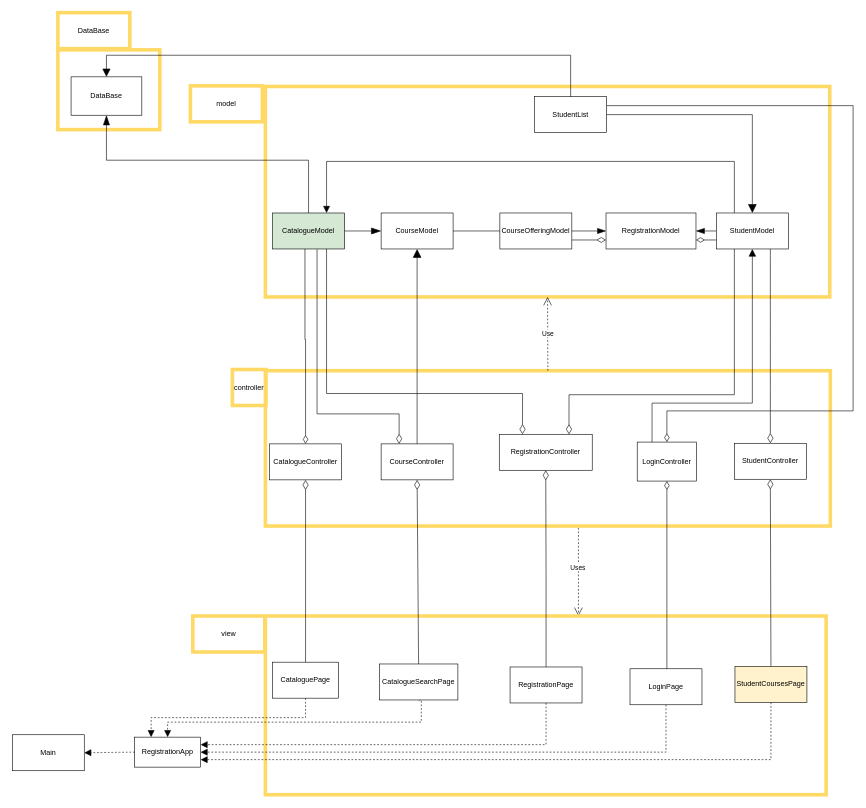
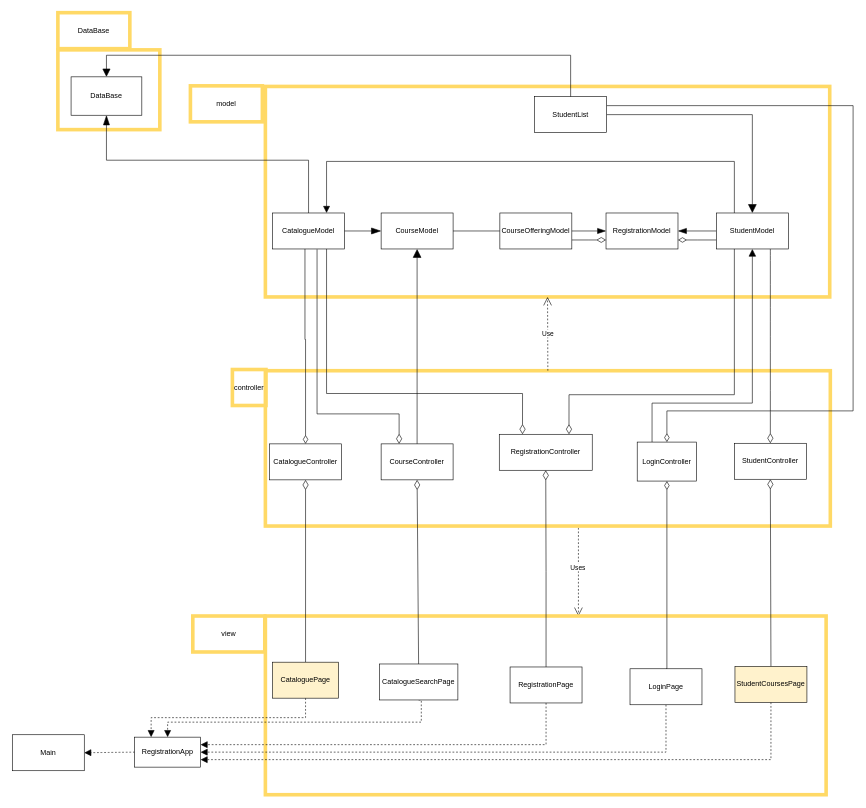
- <mxCell id="15" value="CatalogueModel" style="rounded=0;whiteSpace=wrap;html=1;fillColor=#d5e8d4;" parent="1" vertex="1"><mxGeometry x="454" y="354" width="120" height="60" as="geometry" /></mxCell>
+ <mxCell id="15" value="CatalogueModel" style="rounded=0;whiteSpace=wrap;html=1;" parent="1" vertex="1"><mxGeometry x="454" y="354" width="120" height="60" as="geometry" /></mxCell>
- <mxCell id="48" value="RegistrationModel" style="rounded=0;whiteSpace=wrap;html=1;" parent="1" vertex="1"><mxGeometry x="1010" y="354" width="150" height="60" as="geometry" /></mxCell>
+ <mxCell id="48" value="RegistrationModel" style="rounded=0;whiteSpace=wrap;html=1;" parent="1" vertex="1"><mxGeometry x="1010" y="354" width="120" height="60" as="geometry" /></mxCell>
- <mxCell id="32" value="CataloguePage" style="rounded=0;whiteSpace=wrap;html=1;hachureGap=4;pointerEvents=0;" parent="1" vertex="1"><mxGeometry x="454" y="1103" width="110" height="60" as="geometry" /></mxCell>
+ <mxCell id="32" value="CataloguePage" style="rounded=0;whiteSpace=wrap;html=1;hachureGap=4;pointerEvents=0;fillColor=#fff2cc;" parent="1" vertex="1"><mxGeometry x="454" y="1103" width="110" height="60" as="geometry" /></mxCell>
